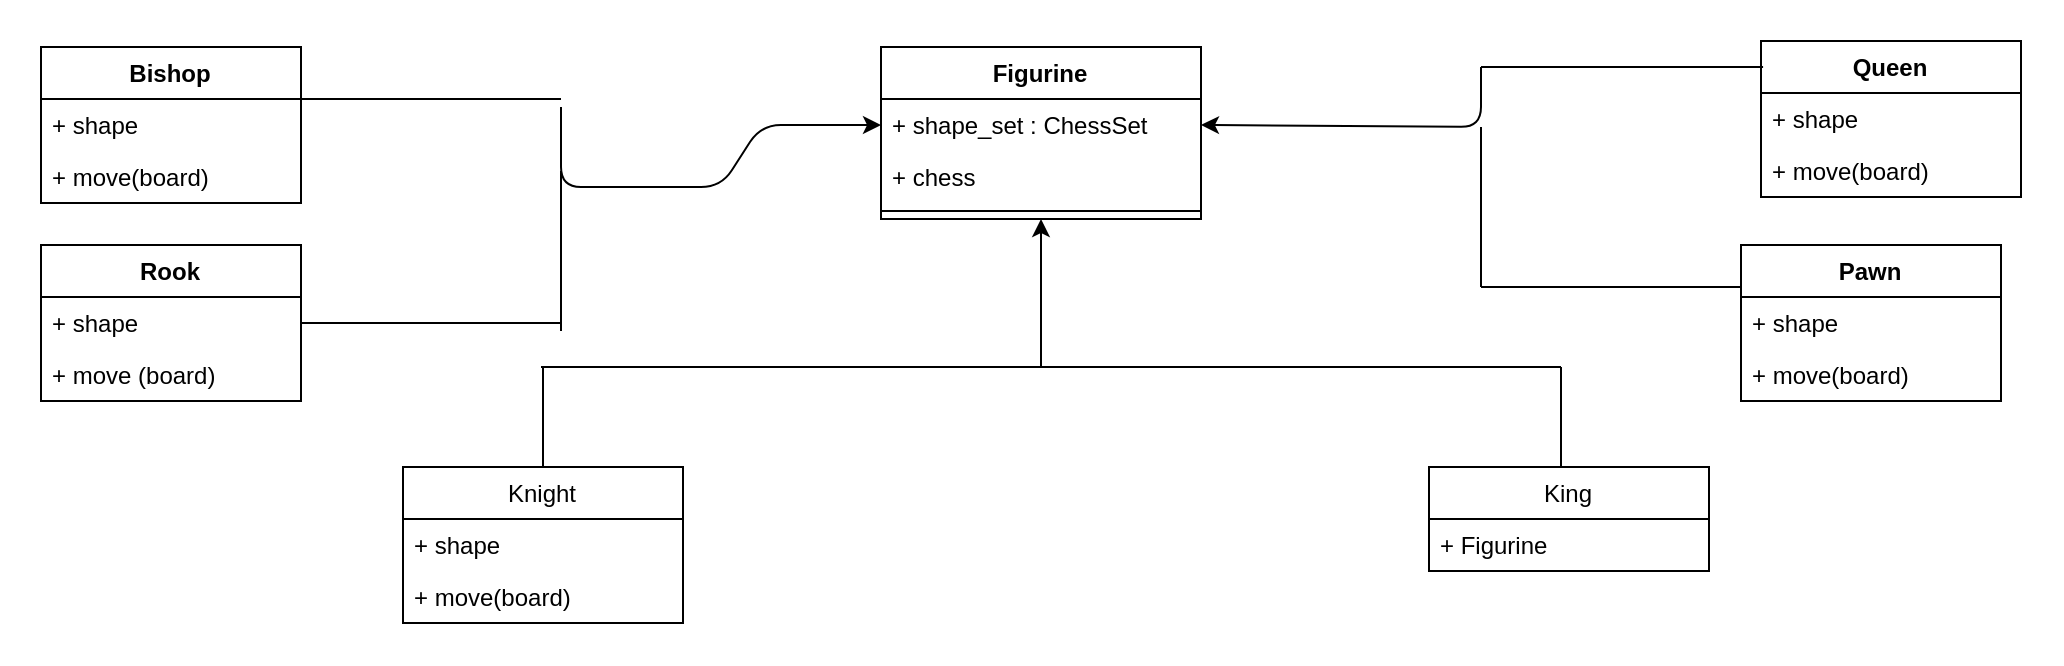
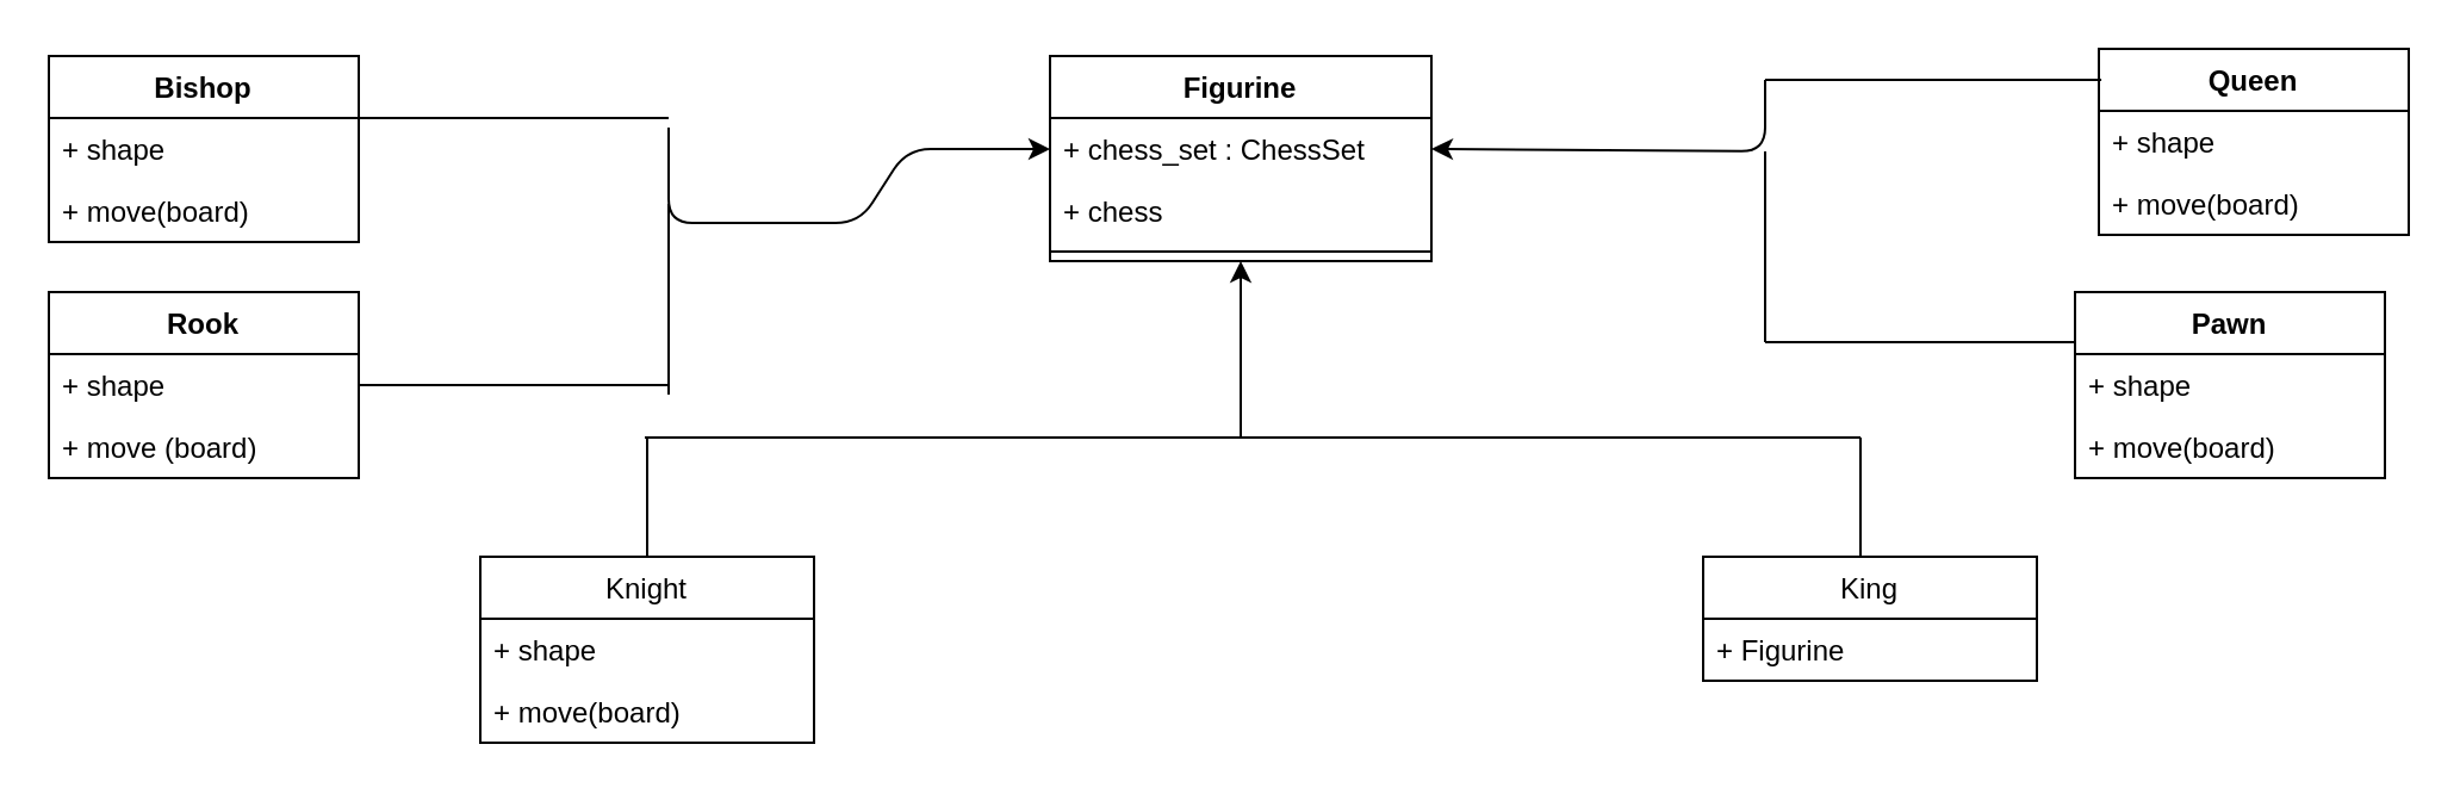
- <mxCell id="12" value="+ shape_set : ChessSet" style="text;strokeColor=none;fillColor=none;align=left;verticalAlign=top;spacingLeft=4;spacingRight=4;overflow=hidden;rotatable=0;points=[[0,0.5],[1,0.5]];portConstraint=eastwest;" vertex="1" parent="11"><mxGeometry y="26" width="160" height="26" as="geometry" /></mxCell>
+ <mxCell id="12" value="+ chess_set : ChessSet" style="text;strokeColor=none;fillColor=none;align=left;verticalAlign=top;spacingLeft=4;spacingRight=4;overflow=hidden;rotatable=0;points=[[0,0.5],[1,0.5]];portConstraint=eastwest;" vertex="1" parent="11"><mxGeometry y="26" width="160" height="26" as="geometry" /></mxCell>
